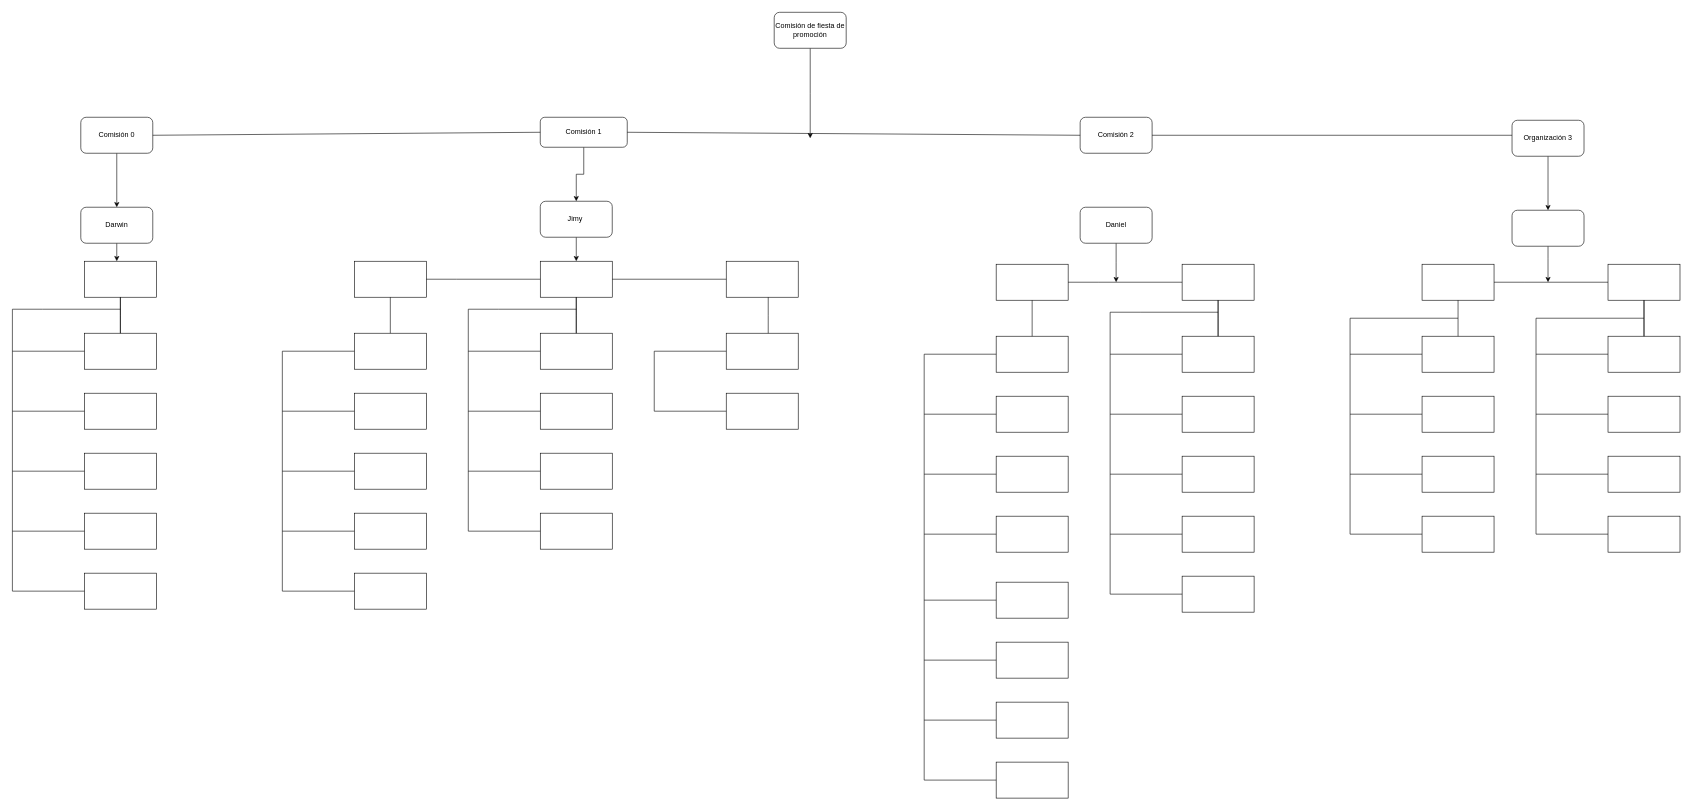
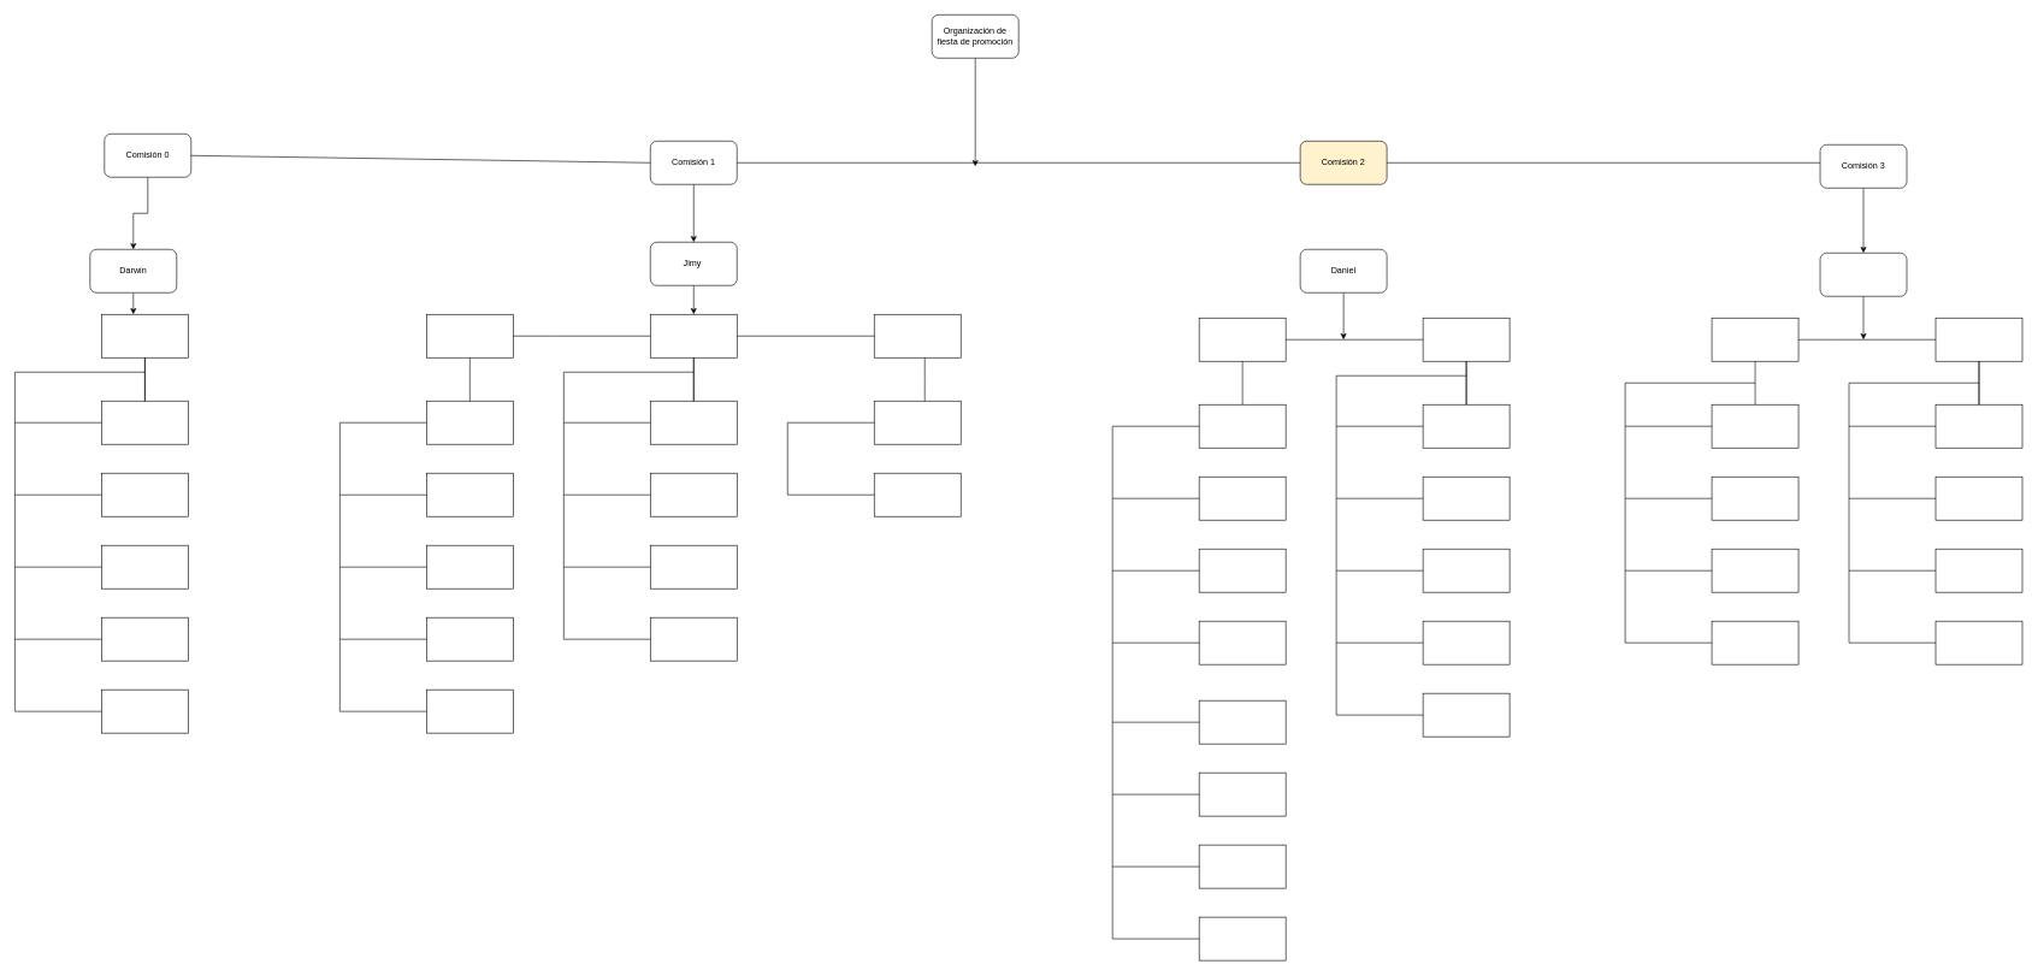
- <mxCell id="3" value="&lt;font style=&quot;vertical-align: inherit;&quot;&gt;&lt;font style=&quot;vertical-align: inherit;&quot;&gt;Comisión de fiesta de promoción&lt;/font&gt;&lt;/font&gt;" style="rounded=1;whiteSpace=wrap;html=1;" vertex="1" parent="1"><mxGeometry x="1290" y="20" width="120" height="60" as="geometry" /></mxCell>
+ <mxCell id="3" value="&lt;font style=&quot;vertical-align: inherit;&quot;&gt;&lt;font style=&quot;vertical-align: inherit;&quot;&gt;Organización de fiesta de promoción&lt;/font&gt;&lt;/font&gt;" style="rounded=1;whiteSpace=wrap;html=1;" vertex="1" parent="1"><mxGeometry x="1290" y="20" width="120" height="60" as="geometry" /></mxCell>
- <mxCell id="6" value="&lt;font style=&quot;vertical-align: inherit;&quot;&gt;&lt;font style=&quot;vertical-align: inherit;&quot;&gt;Comisión 1&lt;/font&gt;&lt;/font&gt;" style="rounded=1;whiteSpace=wrap;html=1;" vertex="1" parent="1"><mxGeometry x="900" y="195" width="145" height="50" as="geometry" /></mxCell>
+ <mxCell id="6" value="&lt;font style=&quot;vertical-align: inherit;&quot;&gt;&lt;font style=&quot;vertical-align: inherit;&quot;&gt;Comisión 1&lt;/font&gt;&lt;/font&gt;" style="rounded=1;whiteSpace=wrap;html=1;" vertex="1" parent="1"><mxGeometry x="900" y="195" width="120" height="60" as="geometry" /></mxCell>
- <mxCell id="110" value="&lt;font style=&quot;vertical-align: inherit;&quot;&gt;&lt;font style=&quot;vertical-align: inherit;&quot;&gt;Comisión 0&lt;/font&gt;&lt;/font&gt;" style="rounded=1;whiteSpace=wrap;html=1;" vertex="1" parent="1"><mxGeometry x="134" y="195" width="120" height="60" as="geometry" /></mxCell>
+ <mxCell id="110" value="&lt;font style=&quot;vertical-align: inherit;&quot;&gt;&lt;font style=&quot;vertical-align: inherit;&quot;&gt;Comisión 0&lt;/font&gt;&lt;/font&gt;" style="rounded=1;whiteSpace=wrap;html=1;" vertex="1" parent="1"><mxGeometry x="144" y="185" width="120" height="60" as="geometry" /></mxCell>
- <mxCell id="4" value="&lt;font style=&quot;vertical-align: inherit;&quot;&gt;&lt;font style=&quot;vertical-align: inherit;&quot;&gt;Comisión 2&lt;/font&gt;&lt;/font&gt;" style="rounded=1;whiteSpace=wrap;html=1;" vertex="1" parent="1"><mxGeometry x="1800" y="195" width="120" height="60" as="geometry" /></mxCell>
+ <mxCell id="4" value="&lt;font style=&quot;vertical-align: inherit;&quot;&gt;&lt;font style=&quot;vertical-align: inherit;&quot;&gt;Comisión 2&lt;/font&gt;&lt;/font&gt;" style="rounded=1;whiteSpace=wrap;html=1;fillColor=#fff2cc;" vertex="1" parent="1"><mxGeometry x="1800" y="195" width="120" height="60" as="geometry" /></mxCell>
- <mxCell id="8" value="&lt;font style=&quot;vertical-align: inherit;&quot;&gt;&lt;font style=&quot;vertical-align: inherit;&quot;&gt;Organización 3&lt;/font&gt;&lt;/font&gt;" style="rounded=1;whiteSpace=wrap;html=1;" vertex="1" parent="1"><mxGeometry x="2520" y="200" width="120" height="60" as="geometry" /></mxCell>
+ <mxCell id="8" value="&lt;font style=&quot;vertical-align: inherit;&quot;&gt;&lt;font style=&quot;vertical-align: inherit;&quot;&gt;Comisión 3&lt;/font&gt;&lt;/font&gt;" style="rounded=1;whiteSpace=wrap;html=1;" vertex="1" parent="1"><mxGeometry x="2520" y="200" width="120" height="60" as="geometry" /></mxCell>
- <mxCell id="112" value="Darwin" style="rounded=1;whiteSpace=wrap;html=1;" vertex="1" parent="1"><mxGeometry x="134" y="345" width="120" height="60" as="geometry" /></mxCell>
+ <mxCell id="112" value="Darwin" style="rounded=1;whiteSpace=wrap;html=1;" vertex="1" parent="1"><mxGeometry x="124" y="345" width="120" height="60" as="geometry" /></mxCell>
